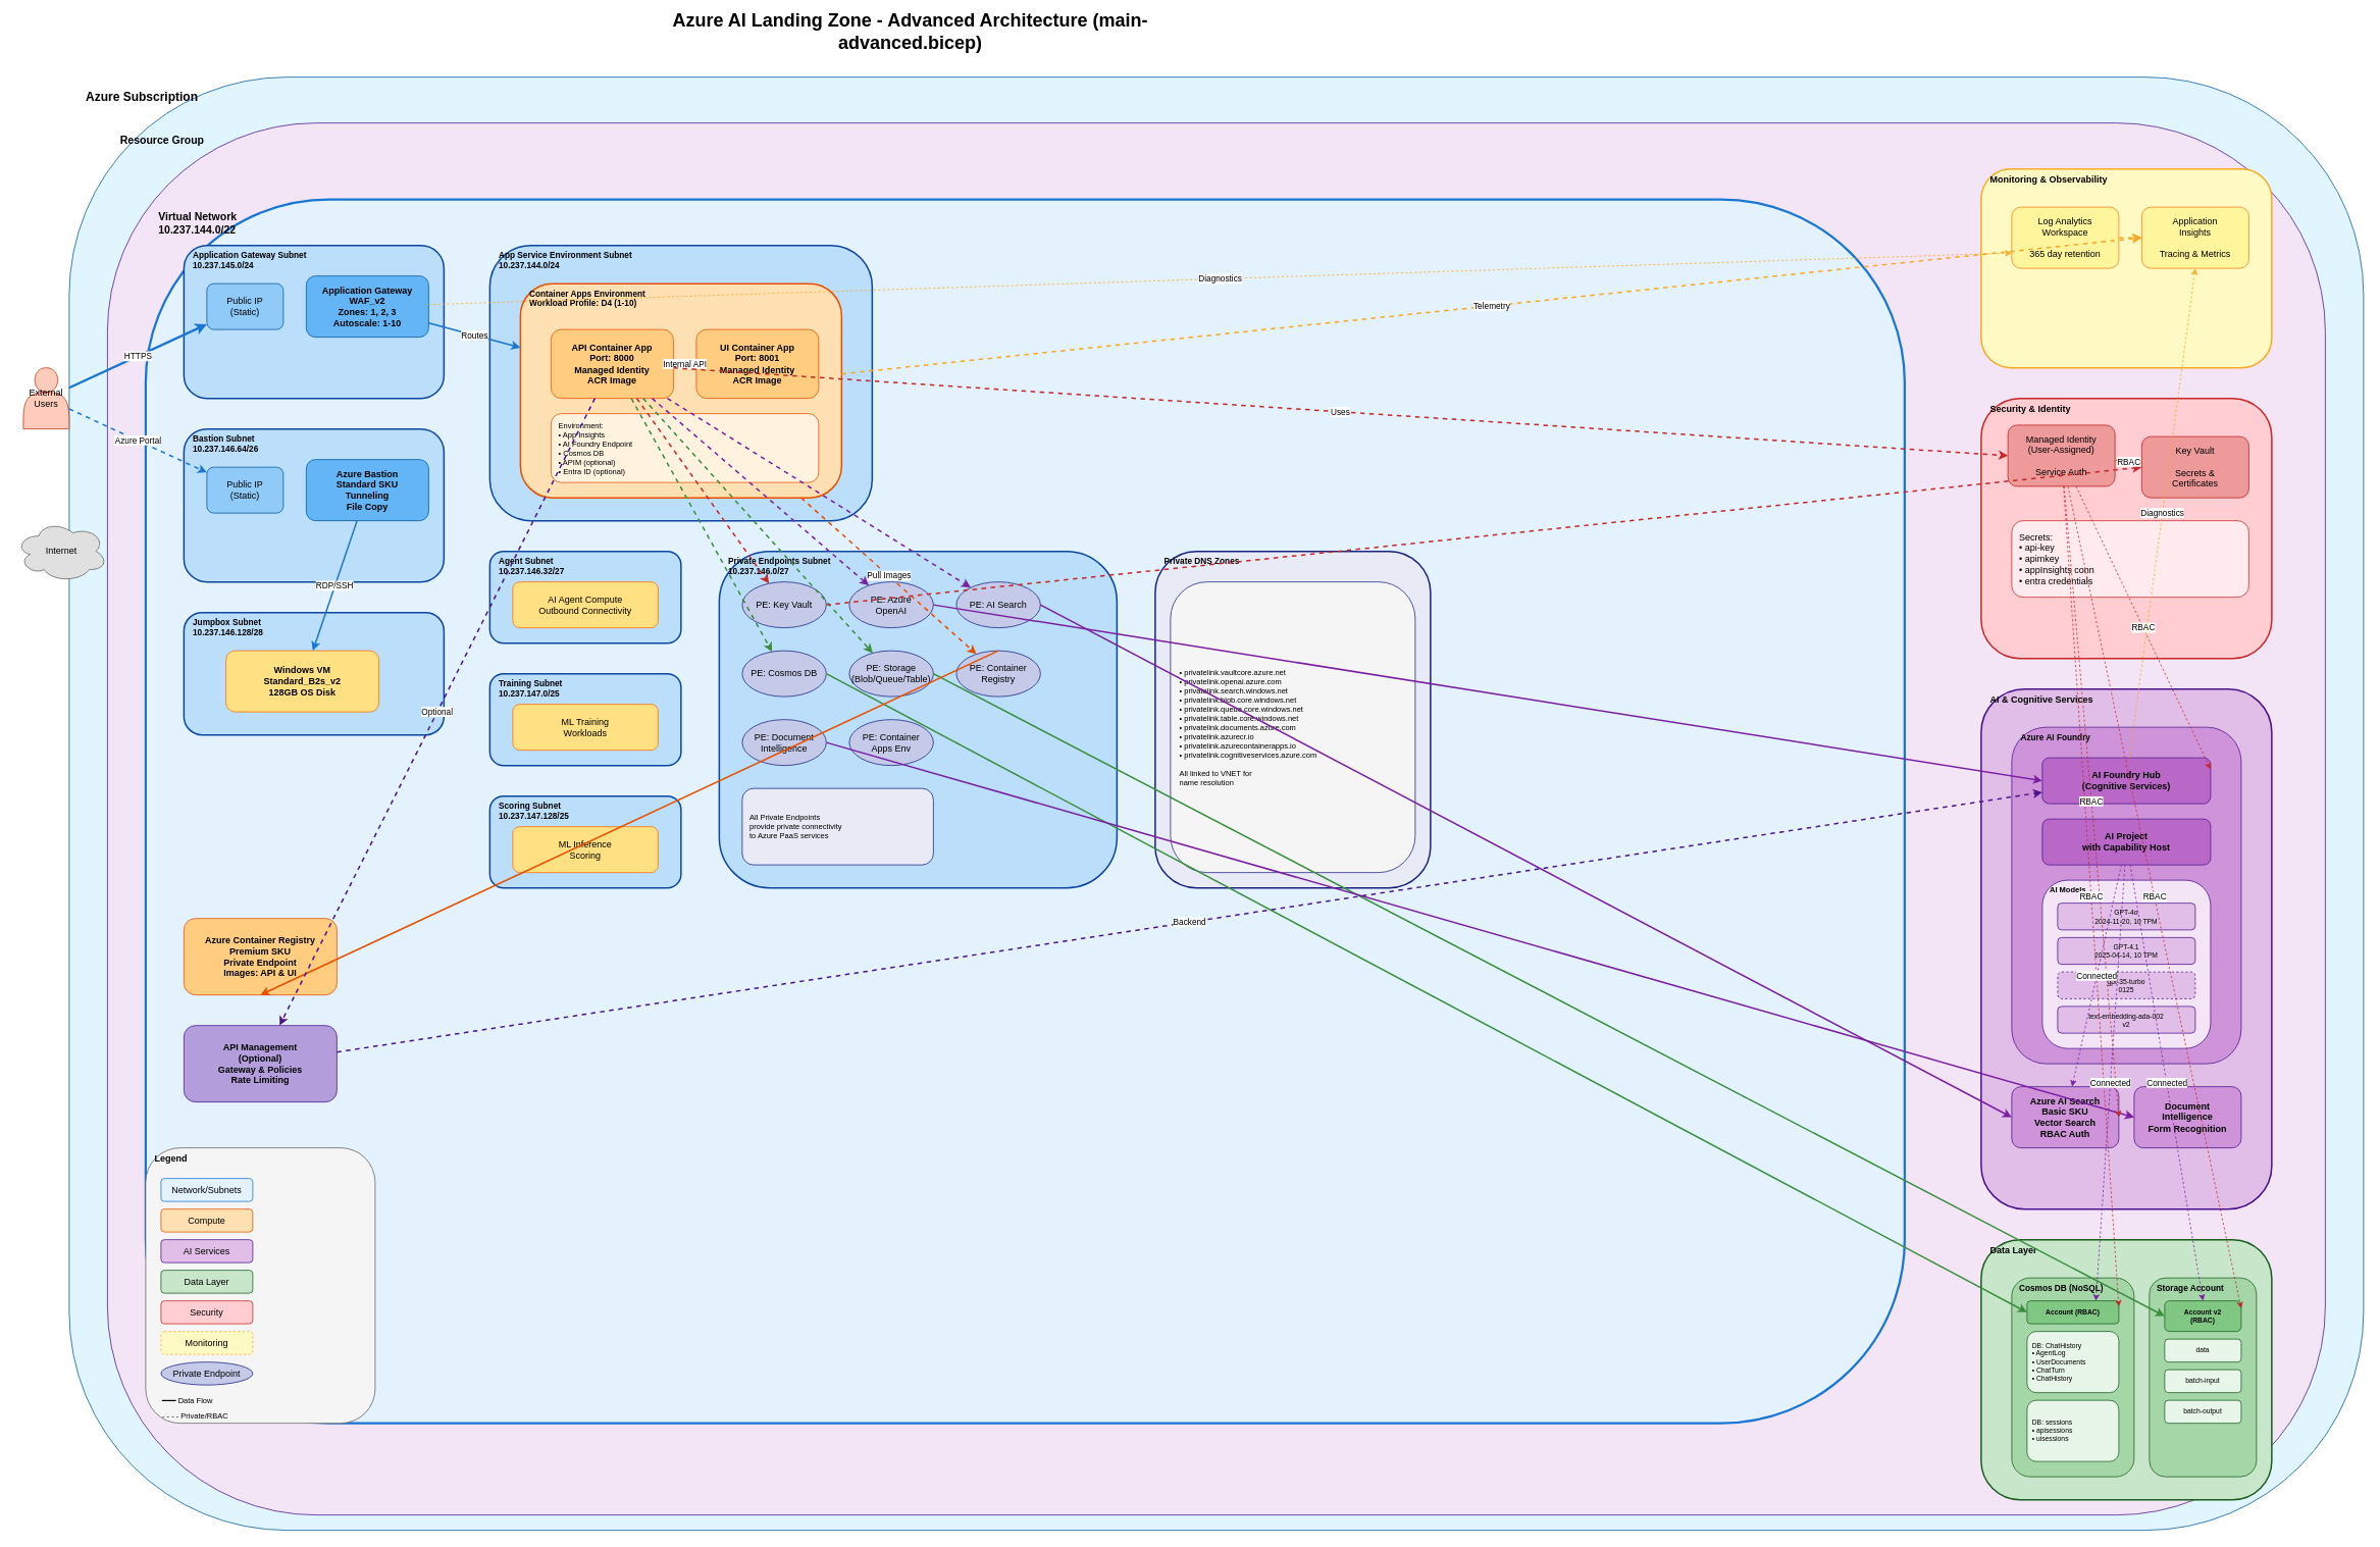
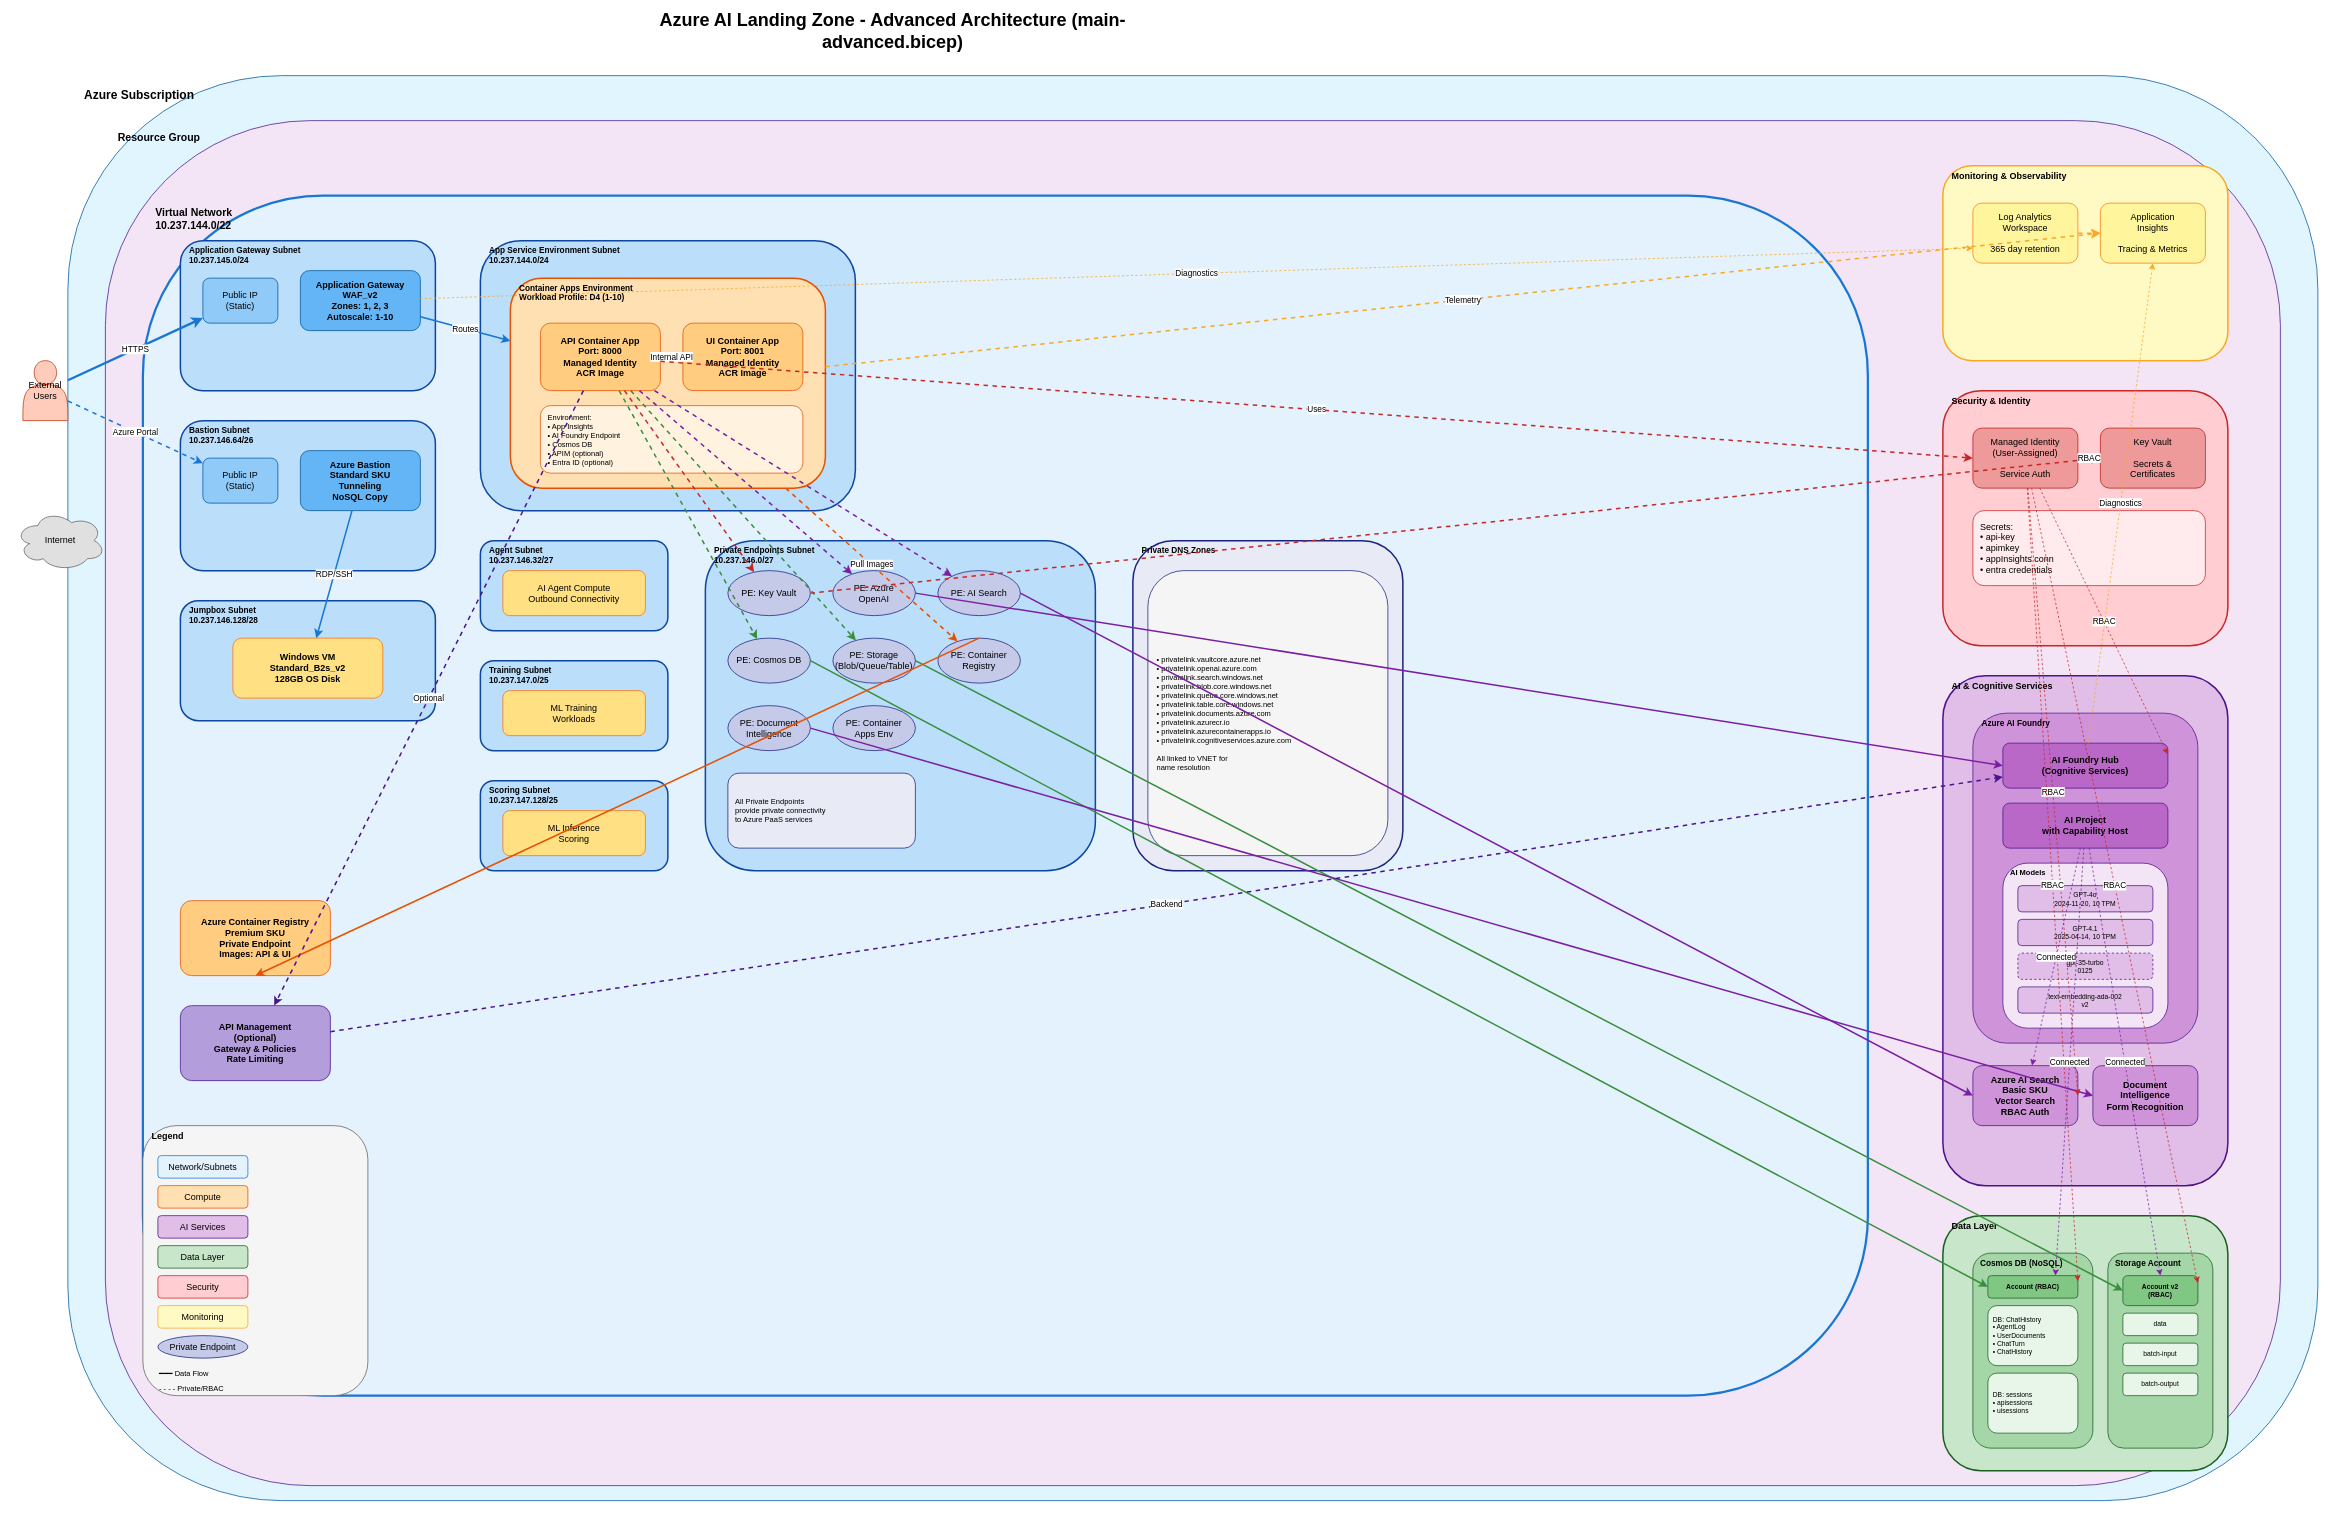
- <mxCell id="13" value="Managed Identity&#10;(User-Assigned)&#10;&#10;Service Auth" style="rounded=1;whiteSpace=wrap;html=1;fillColor=#EF9A9A;strokeColor=#B71C1C;" vertex="1" parent="1"><mxGeometry x="2625" y="555" width="140" height="80" as="geometry" /></mxCell>
+ <mxCell id="13" value="Managed Identity&#10;(User-Assigned)&#10;&#10;Service Auth" style="rounded=1;whiteSpace=wrap;html=1;fillColor=#EF9A9A;strokeColor=#B71C1C;" vertex="1" parent="1"><mxGeometry x="2630" y="570" width="140" height="80" as="geometry" /></mxCell>
- <mxCell id="21" value="Azure Bastion&#10;Standard SKU&#10;Tunneling&#10;File Copy" style="rounded=1;whiteSpace=wrap;html=1;fillColor=#64B5F6;strokeColor=#01579B;fontStyle=1;" vertex="1" parent="1"><mxGeometry x="400" y="600" width="160" height="80" as="geometry" /></mxCell>
+ <mxCell id="21" value="Azure Bastion&#10;Standard SKU&#10;Tunneling&#10;NoSQL Copy" style="rounded=1;whiteSpace=wrap;html=1;fillColor=#64B5F6;strokeColor=#01579B;fontStyle=1;" vertex="1" parent="1"><mxGeometry x="400" y="600" width="160" height="80" as="geometry" /></mxCell>
- <mxCell id="23" value="Windows VM&#10;Standard_B2s_v2&#10;128GB OS Disk" style="rounded=1;whiteSpace=wrap;html=1;fillColor=#FFE082;strokeColor=#FF6F00;fontStyle=1;" vertex="1" parent="1"><mxGeometry x="295" y="850" width="200" height="80" as="geometry" /></mxCell>
+ <mxCell id="23" value="Windows VM&#10;Standard_B2s_v2&#10;128GB OS Disk" style="rounded=1;whiteSpace=wrap;html=1;fillColor=#FFE082;strokeColor=#FF6F00;fontStyle=1;" vertex="1" parent="1"><mxGeometry x="310" y="850" width="200" height="80" as="geometry" /></mxCell>
- <mxCell id="108" value="Monitoring" style="rounded=1;whiteSpace=wrap;html=1;fillColor=#FFF9C4;strokeColor=#F9A825;dashed=1;" vertex="1" parent="1"><mxGeometry x="210" y="1740" width="120" height="30" as="geometry" /></mxCell>
+ <mxCell id="108" value="Monitoring" style="rounded=1;whiteSpace=wrap;html=1;fillColor=#FFF9C4;strokeColor=#F9A825;" vertex="1" parent="1"><mxGeometry x="210" y="1740" width="120" height="30" as="geometry" /></mxCell>
